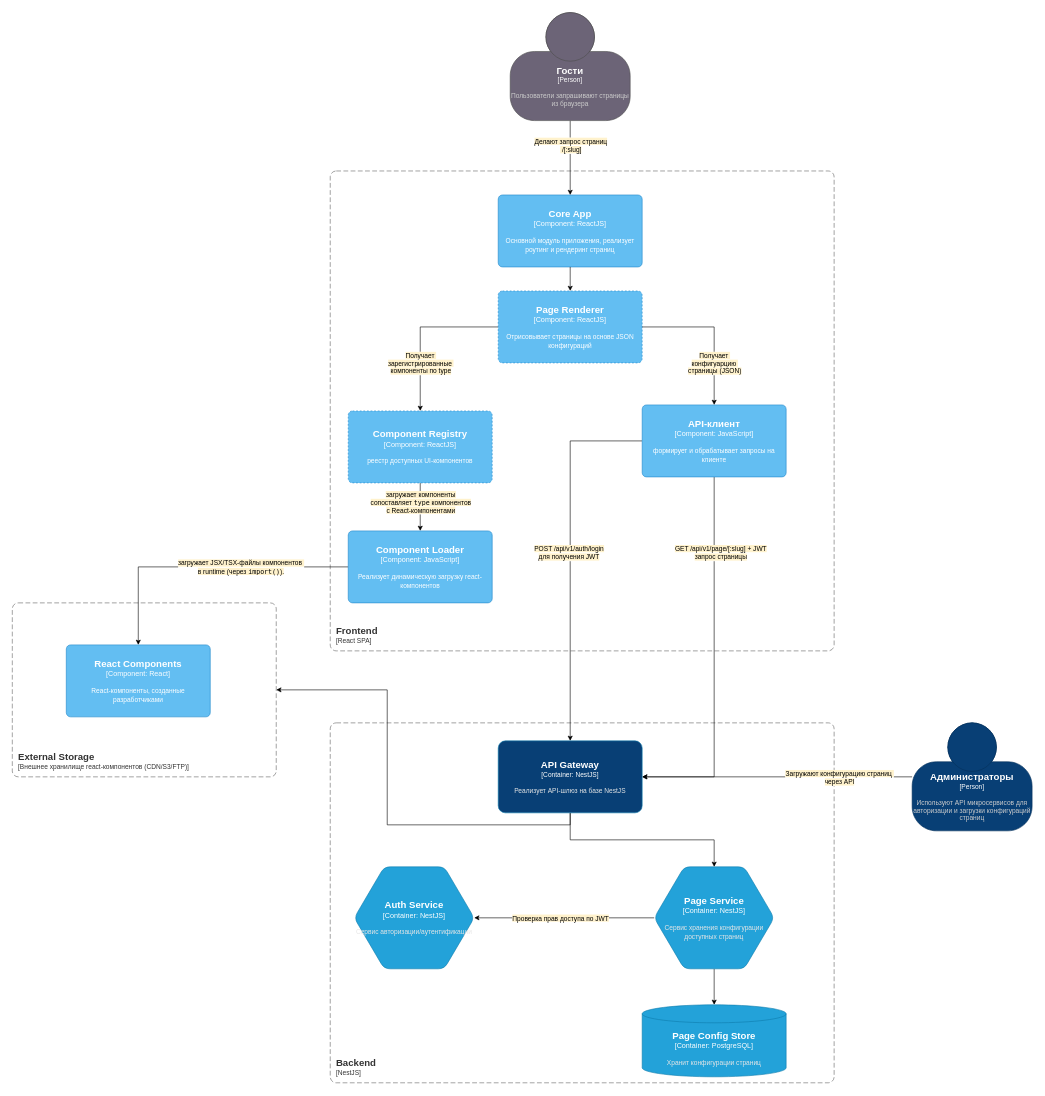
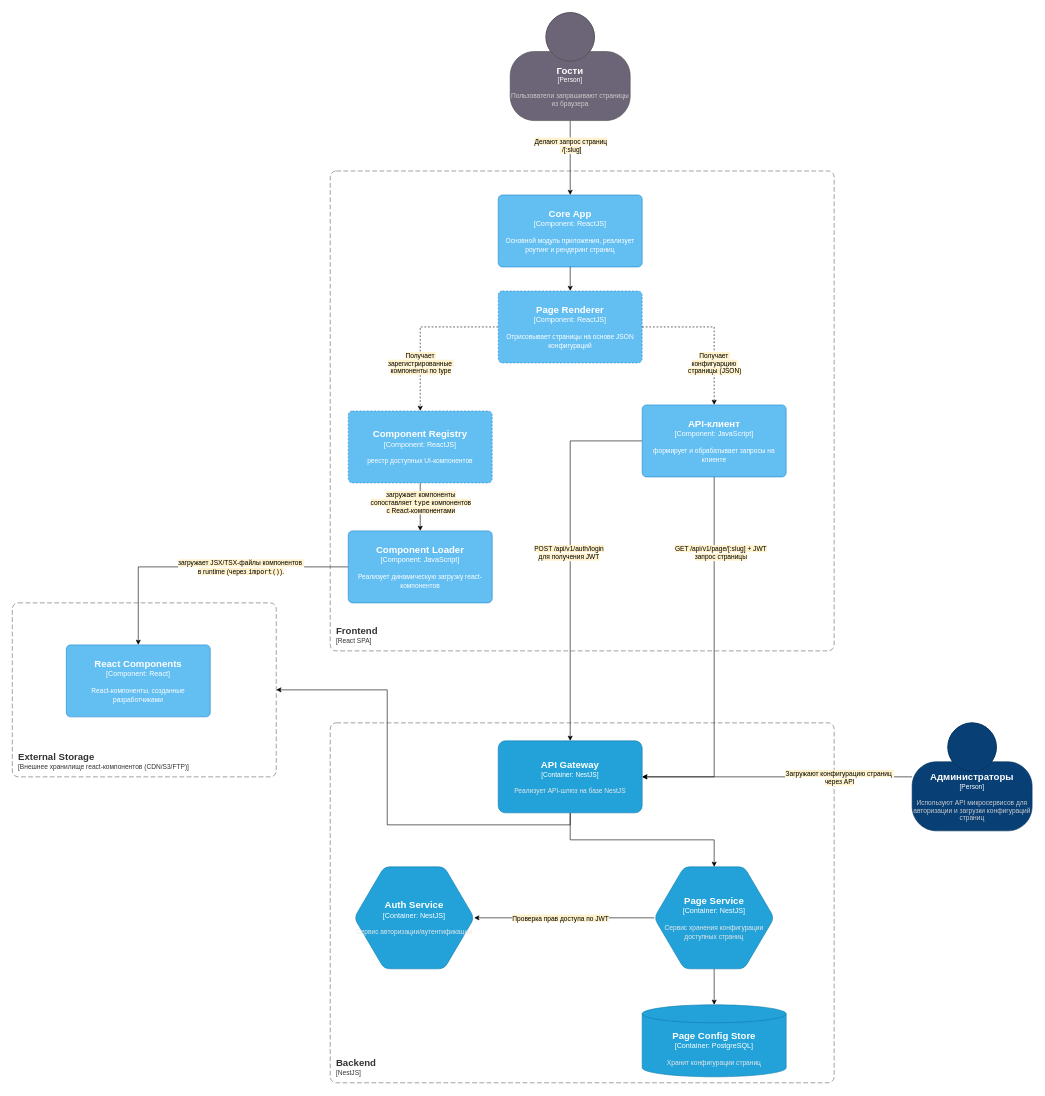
- <mxCell id="5" style="edgeStyle=orthogonalEdgeStyle;rounded=0;orthogonalLoop=1;jettySize=auto;html=1;entryX=0.5;entryY=0;entryDx=0;entryDy=0;entryPerimeter=0;" edge="1" parent="1" source="7" target="10"><mxGeometry relative="1" as="geometry"><Array as="points"><mxPoint x="700" y="544" /></Array></mxGeometry></mxCell>
+ <mxCell id="5" style="edgeStyle=orthogonalEdgeStyle;rounded=0;orthogonalLoop=1;jettySize=auto;html=1;entryX=0.5;entryY=0;entryDx=0;entryDy=0;entryPerimeter=0;dashed=1;" edge="1" parent="1" source="7" target="10"><mxGeometry relative="1" as="geometry"><Array as="points"><mxPoint x="700" y="544" /></Array></mxGeometry></mxCell>
- <mxCell id="23" style="edgeStyle=orthogonalEdgeStyle;rounded=0;orthogonalLoop=1;jettySize=auto;html=1;entryX=0.5;entryY=0;entryDx=0;entryDy=0;entryPerimeter=0;exitX=1;exitY=0.5;exitDx=0;exitDy=0;exitPerimeter=0;" edge="1" parent="1" source="7" target="15"><mxGeometry relative="1" as="geometry" /></mxCell>
+ <mxCell id="23" style="edgeStyle=orthogonalEdgeStyle;rounded=0;orthogonalLoop=1;jettySize=auto;html=1;entryX=0.5;entryY=0;entryDx=0;entryDy=0;entryPerimeter=0;exitX=1;exitY=0.5;exitDx=0;exitDy=0;exitPerimeter=0;dashed=1;" edge="1" parent="1" source="7" target="15"><mxGeometry relative="1" as="geometry" /></mxCell>
- <mxCell id="36" value="&lt;font style=&quot;font-size: 16px&quot;&gt;&lt;b&gt;API Gateway&lt;/b&gt;&lt;/font&gt;&lt;div&gt;[Container: NestJS]&lt;/div&gt;&lt;br&gt;&lt;div&gt;&lt;font style=&quot;font-size: 11px&quot;&gt;&lt;font color=&quot;#E6E6E6&quot;&gt;Реализует API-шлюз на базе NestJS&lt;/font&gt;&lt;/div&gt;" style="rounded=1;whiteSpace=wrap;html=1;fontSize=11;labelBackgroundColor=none;fillColor=#083f75;fontColor=#ffffff;align=center;arcSize=10;strokeColor=#0E7DAD;metaEdit=1;resizable=0;points=[[0.25,0,0],[0.5,0,0],[0.75,0,0],[1,0.25,0],[1,0.5,0],[1,0.75,0],[0.75,1,0],[0.5,1,0],[0.25,1,0],[0,0.75,0],[0,0.5,0],[0,0.25,0]];" vertex="1" parent="1"><mxGeometry x="830" y="1234" width="240" height="120" as="geometry" /></mxCell>
+ <mxCell id="36" value="&lt;font style=&quot;font-size: 16px&quot;&gt;&lt;b&gt;API Gateway&lt;/b&gt;&lt;/font&gt;&lt;div&gt;[Container: NestJS]&lt;/div&gt;&lt;br&gt;&lt;div&gt;&lt;font style=&quot;font-size: 11px&quot;&gt;&lt;font color=&quot;#E6E6E6&quot;&gt;Реализует API-шлюз на базе NestJS&lt;/font&gt;&lt;/div&gt;" style="rounded=1;whiteSpace=wrap;html=1;fontSize=11;labelBackgroundColor=none;fillColor=#23A2D9;fontColor=#ffffff;align=center;arcSize=10;strokeColor=#0E7DAD;metaEdit=1;resizable=0;points=[[0.25,0,0],[0.5,0,0],[0.75,0,0],[1,0.25,0],[1,0.5,0],[1,0.75,0],[0.75,1,0],[0.5,1,0],[0.25,1,0],[0,0.75,0],[0,0.5,0],[0,0.25,0]];" vertex="1" parent="1"><mxGeometry x="830" y="1234" width="240" height="120" as="geometry" /></mxCell>
